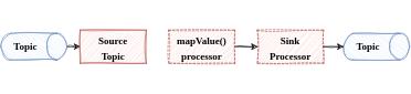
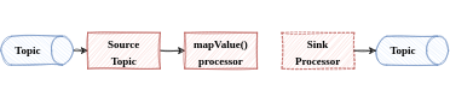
+ <mxCell id="4" style="edgeStyle=orthogonalEdgeStyle;rounded=0;sketch=1;hachureGap=4;jiggle=2;curveFitting=1;orthogonalLoop=1;jettySize=auto;html=1;exitX=1;exitY=0.5;exitDx=0;exitDy=0;entryX=0;entryY=0.5;entryDx=0;entryDy=0;fontFamily=Architects Daughter;fontSource=https%3A%2F%2Ffonts.googleapis.com%2Fcss%3Ffamily%3DArchitects%2BDaughter;fontSize=16;" edge="1" parent="1" source="5" target="10"><mxGeometry relative="1" as="geometry" /></mxCell>
- <mxCell id="10" value="&lt;font style=&quot;font-size: 15px;&quot;&gt;&lt;span style=&quot;&quot;&gt;mapValue()&lt;br&gt;&lt;/span&gt;processor&lt;/font&gt;" style="rounded=0;whiteSpace=wrap;html=1;sketch=1;hachureGap=4;jiggle=2;curveFitting=1;fontFamily=Architects Daughter;fontSource=https%3A%2F%2Ffonts.googleapis.com%2Fcss%3Ffamily%3DArchitects%2BDaughter;fontSize=20;fillColor=#f8cecc;strokeColor=#b85450;fontStyle=1;dashed=1;" vertex="1" parent="1"><mxGeometry x="244" y="45" width="100" height="50" as="geometry" /></mxCell>
+ <mxCell id="10" value="&lt;font style=&quot;font-size: 15px;&quot;&gt;&lt;span style=&quot;&quot;&gt;mapValue()&lt;br&gt;&lt;/span&gt;processor&lt;/font&gt;" style="rounded=0;whiteSpace=wrap;html=1;sketch=1;hachureGap=4;jiggle=2;curveFitting=1;fontFamily=Architects Daughter;fontSource=https%3A%2F%2Ffonts.googleapis.com%2Fcss%3Ffamily%3DArchitects%2BDaughter;fontSize=20;fillColor=#f8cecc;strokeColor=#b85450;fontStyle=1" vertex="1" parent="1"><mxGeometry x="244" y="45" width="100" height="50" as="geometry" /></mxCell>
- <mxCell id="9" style="edgeStyle=orthogonalEdgeStyle;rounded=0;sketch=1;hachureGap=4;jiggle=2;curveFitting=1;orthogonalLoop=1;jettySize=auto;html=1;exitX=1;exitY=0.5;exitDx=0;exitDy=0;entryX=0;entryY=0.5;entryDx=0;entryDy=0;fontFamily=Architects Daughter;fontSource=https%3A%2F%2Ffonts.googleapis.com%2Fcss%3Ffamily%3DArchitects%2BDaughter;fontSize=16;" edge="1" parent="1" source="10" target="6"><mxGeometry relative="1" as="geometry" /></mxCell>
